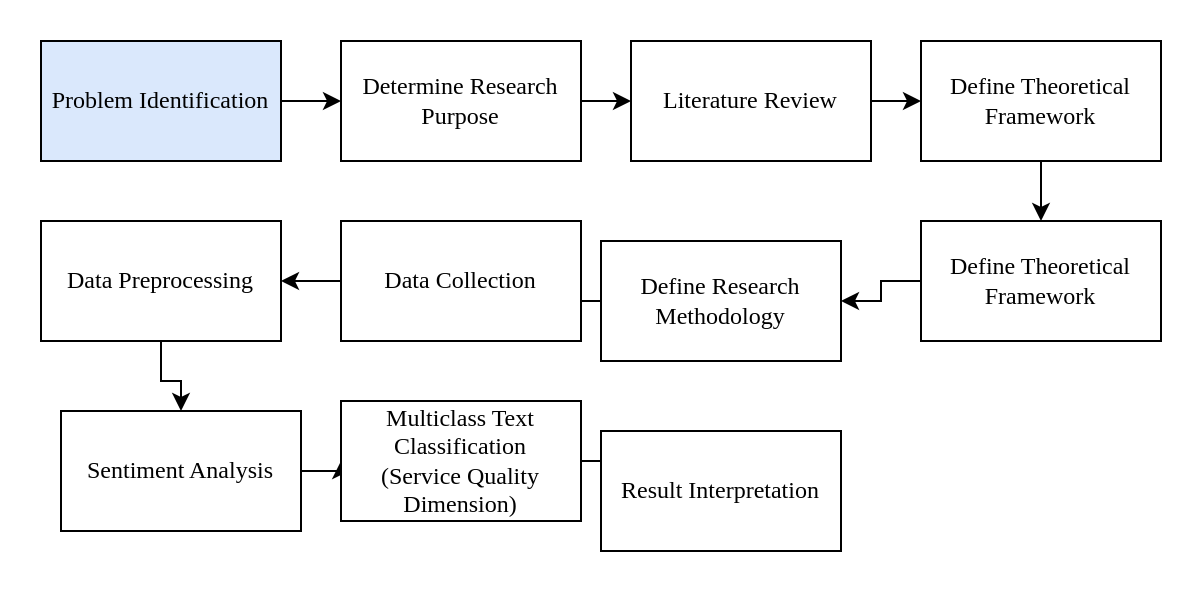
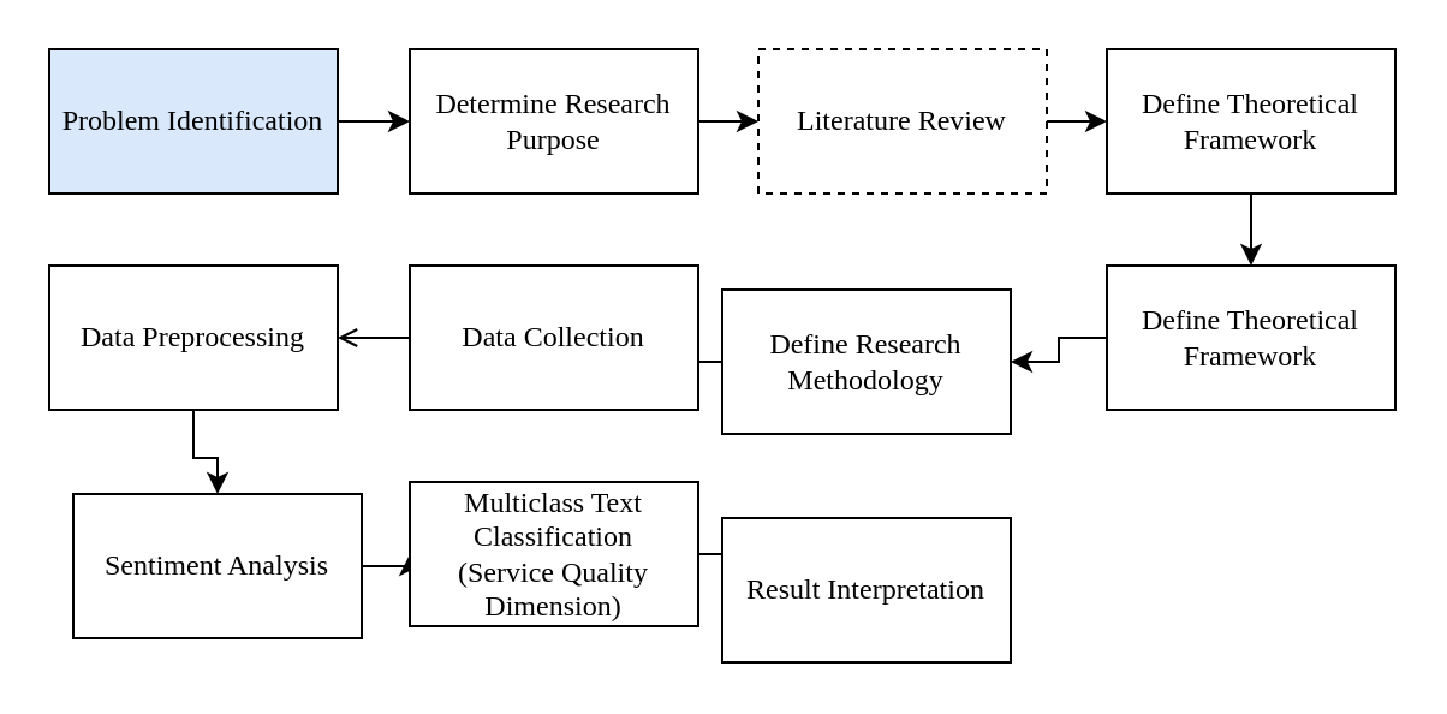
- <mxCell id="7" value="Literature Review" style="rounded=0;whiteSpace=wrap;html=1;fontFamily=Times New Roman;" vertex="1" parent="1"><mxGeometry x="315" y="20" width="120" height="60" as="geometry" /></mxCell>
+ <mxCell id="7" value="Literature Review" style="rounded=0;whiteSpace=wrap;html=1;fontFamily=Times New Roman;dashed=1;" vertex="1" parent="1"><mxGeometry x="315" y="20" width="120" height="60" as="geometry" /></mxCell>
- <mxCell id="14" style="edgeStyle=orthogonalEdgeStyle;rounded=0;orthogonalLoop=1;jettySize=auto;html=1;exitX=0;exitY=0.5;exitDx=0;exitDy=0;fontFamily=Times New Roman;" edge="1" parent="1" source="15" target="17"><mxGeometry relative="1" as="geometry" /></mxCell>
+ <mxCell id="14" style="edgeStyle=orthogonalEdgeStyle;rounded=0;orthogonalLoop=1;jettySize=auto;html=1;exitX=0;exitY=0.5;exitDx=0;exitDy=0;fontFamily=Times New Roman;endArrow=open;" edge="1" parent="1" source="15" target="17"><mxGeometry relative="1" as="geometry" /></mxCell>
